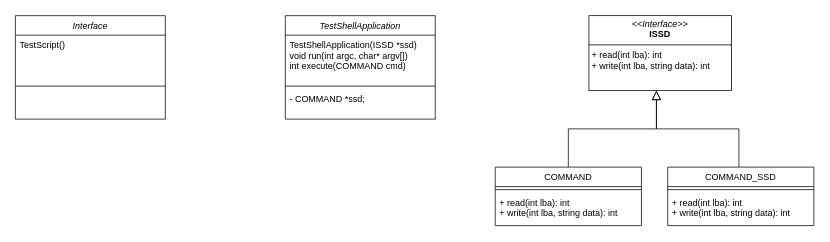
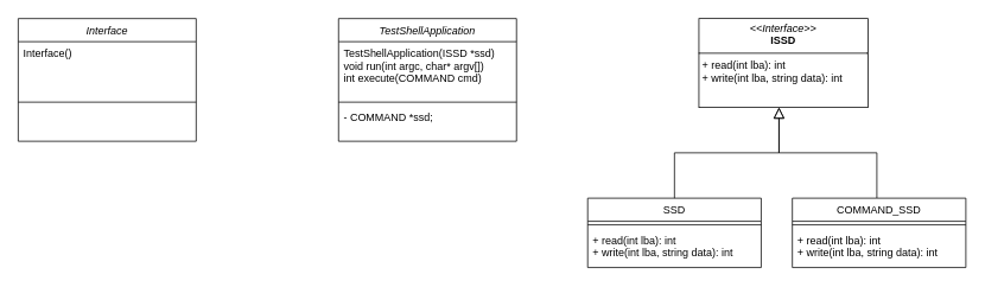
- <mxCell id="16" value="TestScript()&#10;" style="text;align=left;verticalAlign=top;spacingLeft=4;spacingRight=4;overflow=hidden;rotatable=0;points=[[0,0.5],[1,0.5]];portConstraint=eastwest;" vertex="1" parent="15"><mxGeometry y="26" width="200" height="64" as="geometry" /></mxCell>
+ <mxCell id="16" value="Interface()&#10;" style="text;align=left;verticalAlign=top;spacingLeft=4;spacingRight=4;overflow=hidden;rotatable=0;points=[[0,0.5],[1,0.5]];portConstraint=eastwest;" vertex="1" parent="15"><mxGeometry y="26" width="200" height="64" as="geometry" /></mxCell>
- <mxCell id="3" value="COMMAND" style="swimlane;fontStyle=0;align=center;verticalAlign=top;childLayout=stackLayout;horizontal=1;startSize=26;horizontalStack=0;resizeParent=1;resizeLast=0;collapsible=1;marginBottom=0;rounded=0;shadow=0;strokeWidth=1;" vertex="1" parent="1"><mxGeometry x="660" y="222" width="195" height="78" as="geometry"><mxRectangle x="130" y="380" width="160" height="26" as="alternateBounds" /></mxGeometry></mxCell>
+ <mxCell id="3" value="SSD" style="swimlane;fontStyle=0;align=center;verticalAlign=top;childLayout=stackLayout;horizontal=1;startSize=26;horizontalStack=0;resizeParent=1;resizeLast=0;collapsible=1;marginBottom=0;rounded=0;shadow=0;strokeWidth=1;" vertex="1" parent="1"><mxGeometry x="660" y="222" width="195" height="78" as="geometry"><mxRectangle x="130" y="380" width="160" height="26" as="alternateBounds" /></mxGeometry></mxCell>
